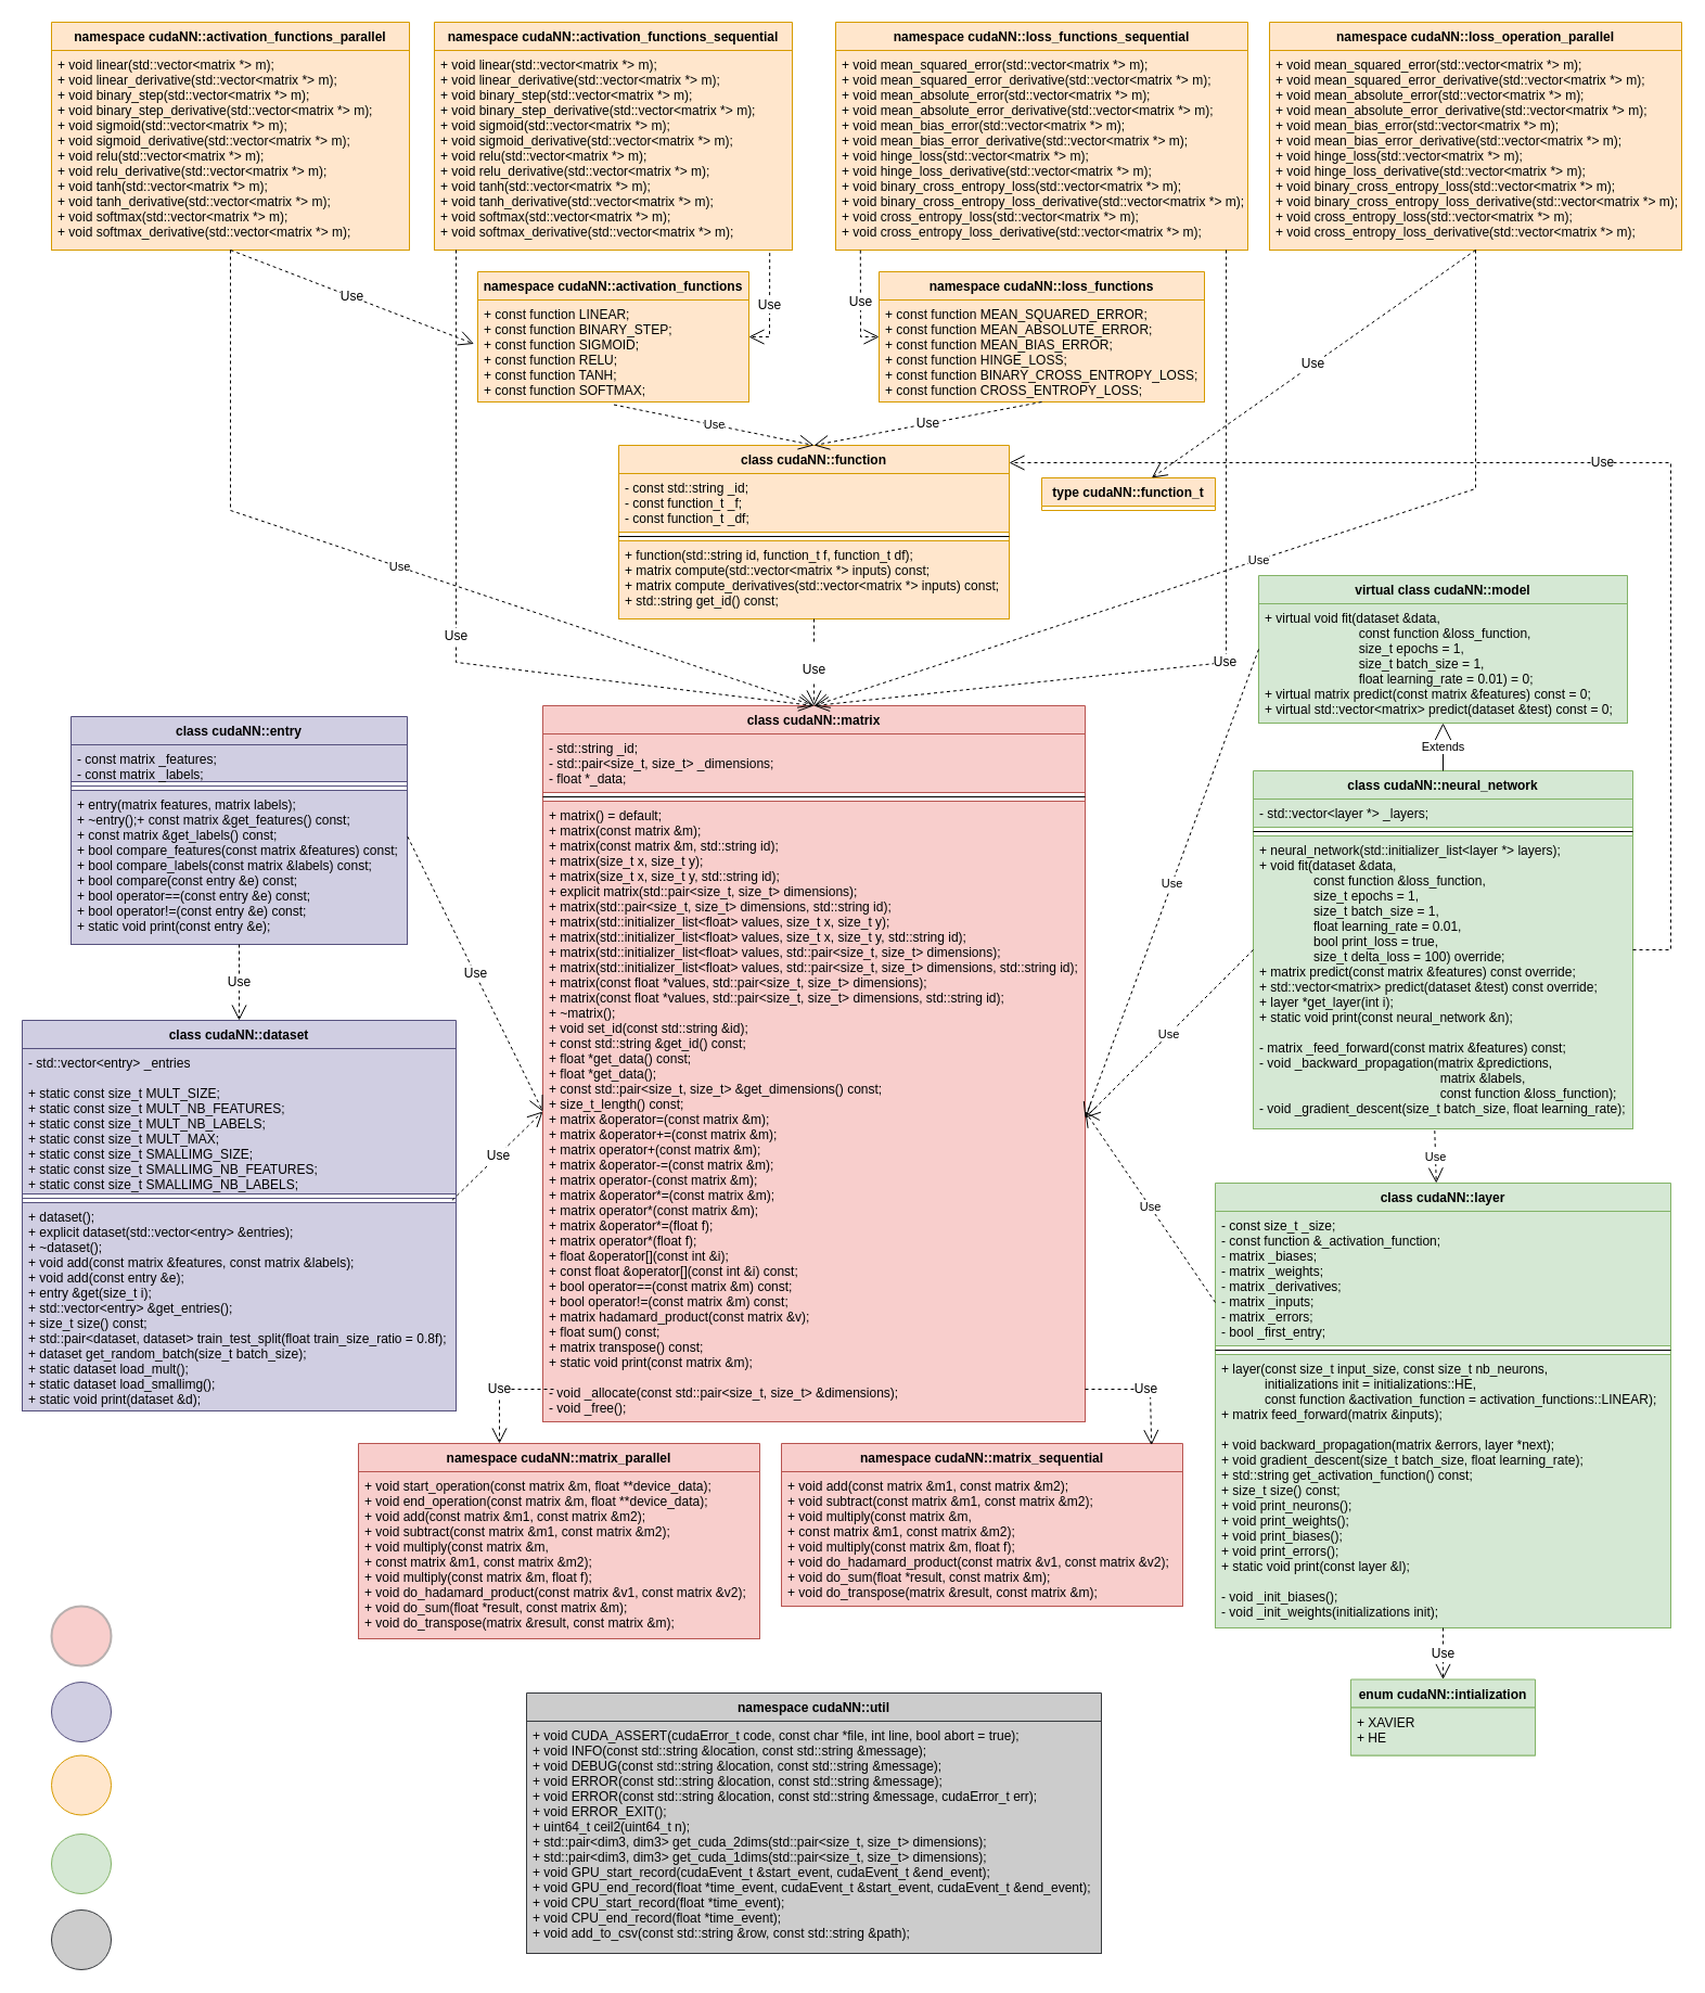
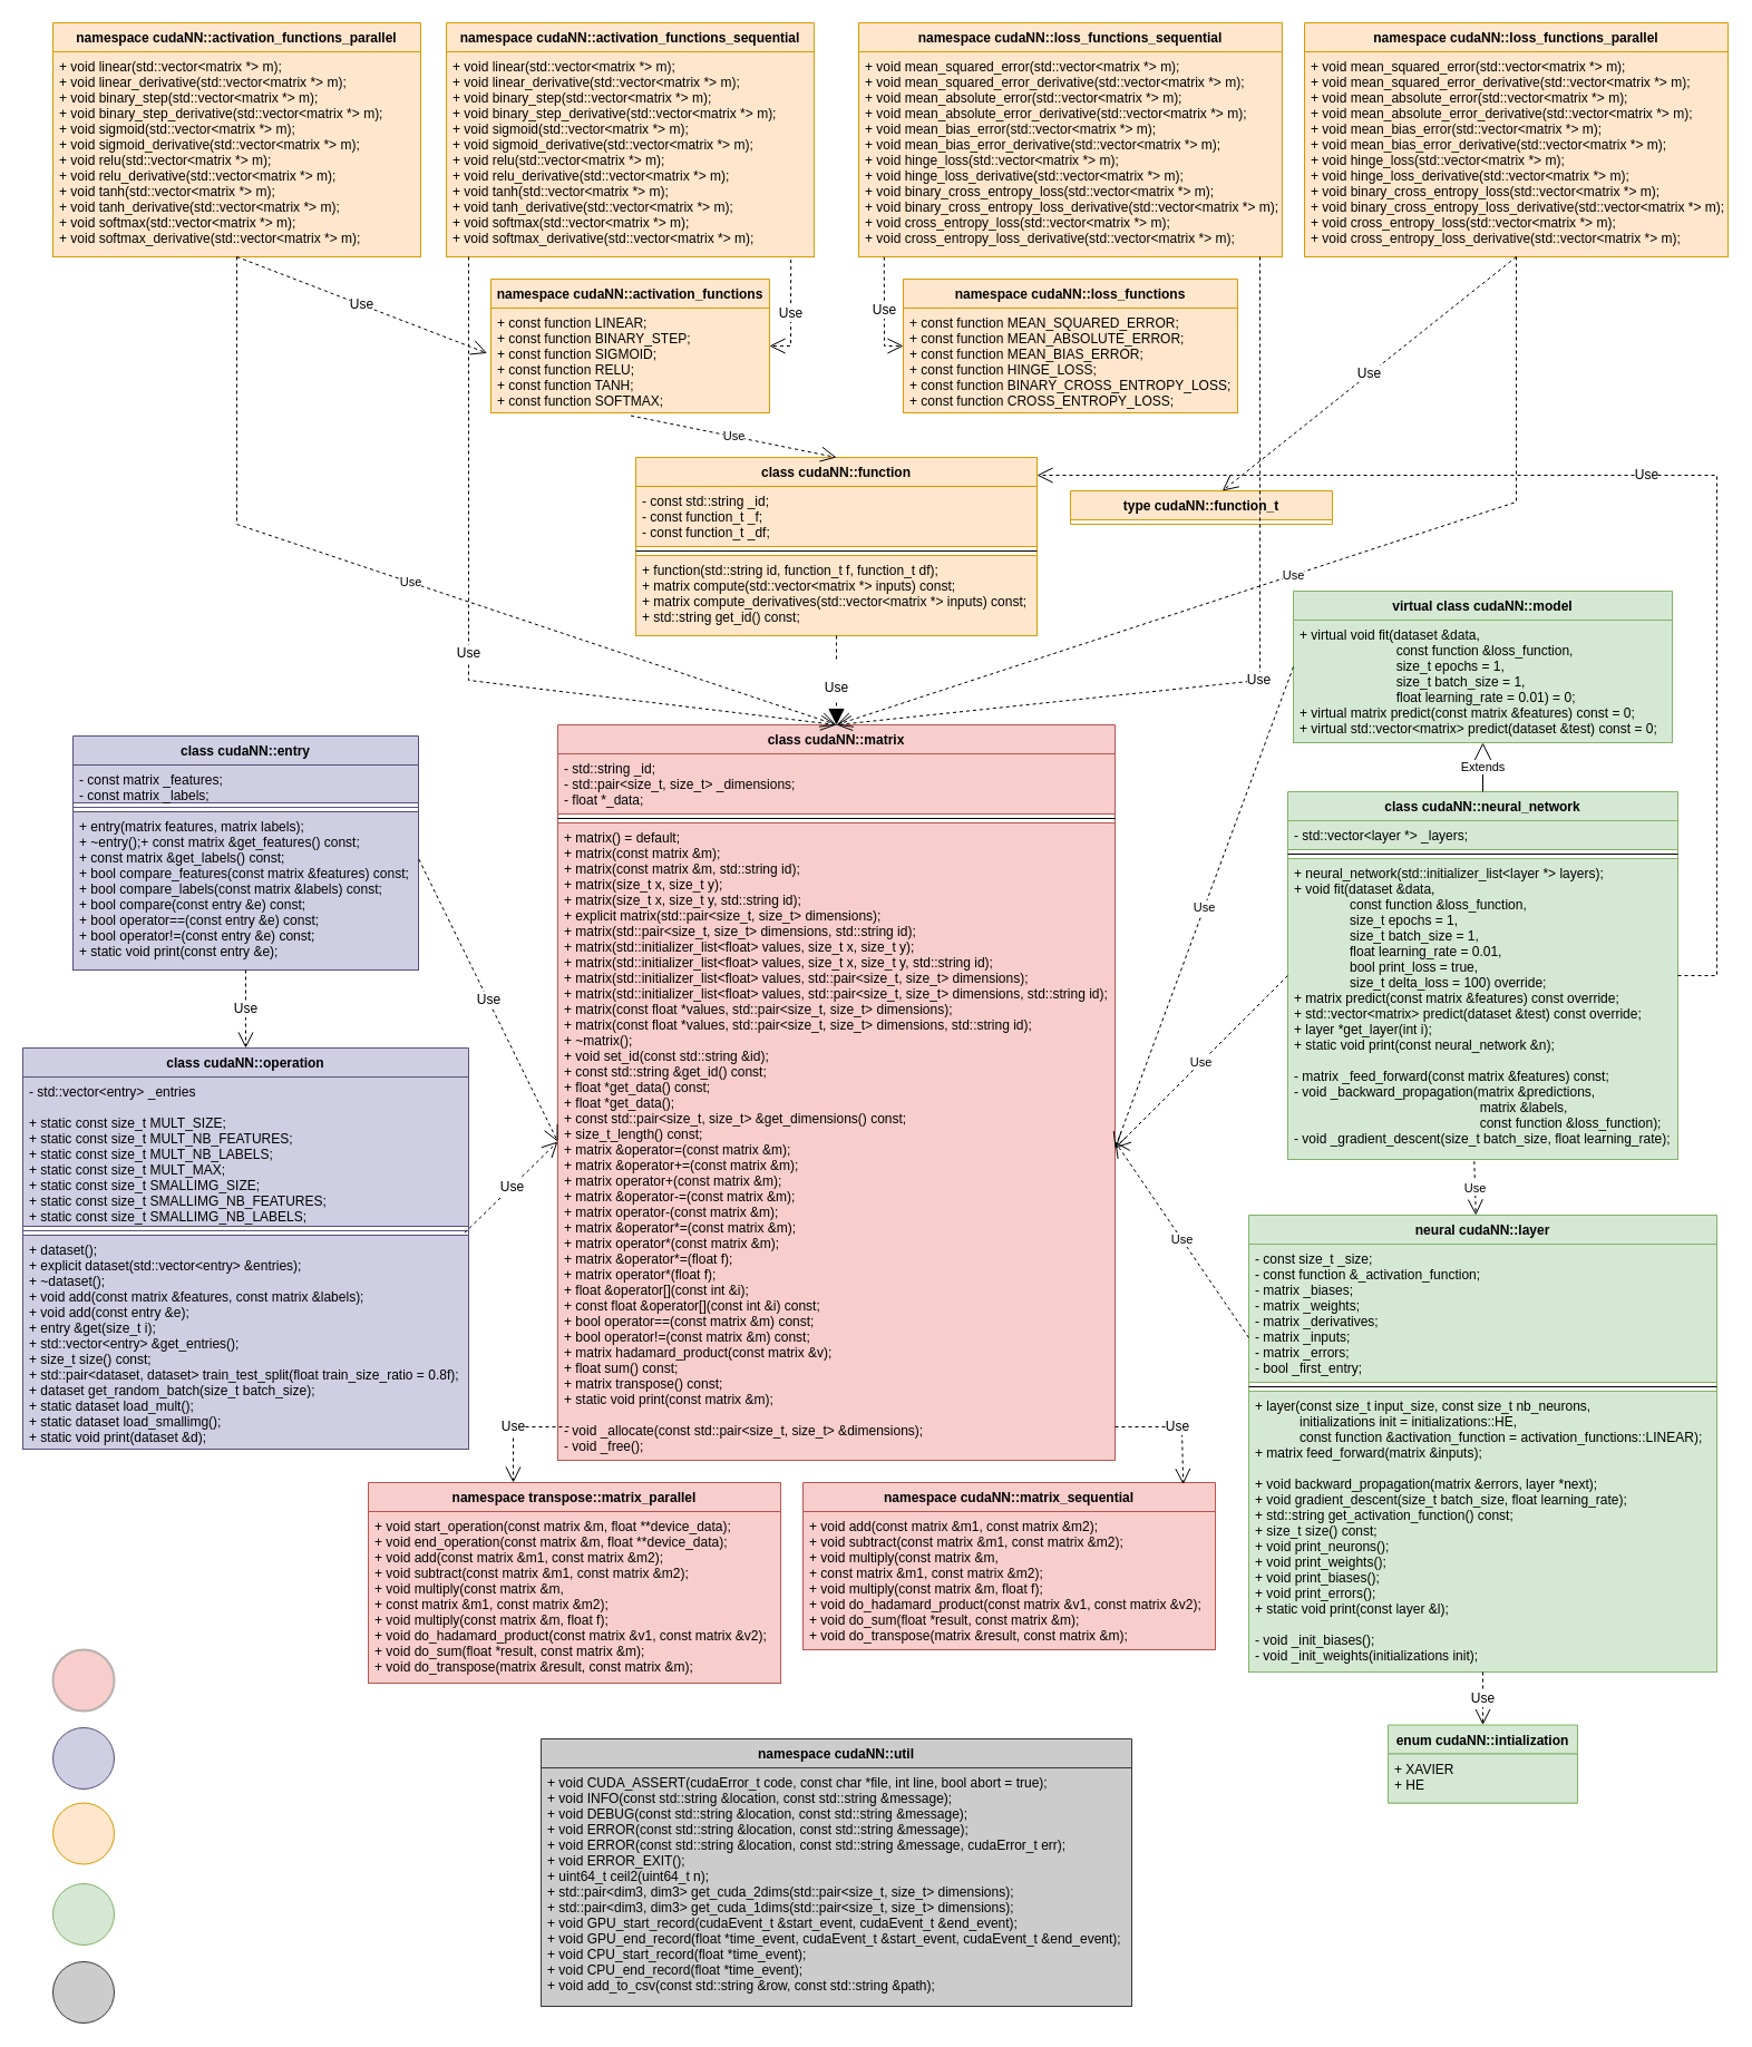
- <mxCell id="27" value="namespace cudaNN::loss_operation_parallel" style="swimlane;fontStyle=1;align=center;verticalAlign=top;childLayout=stackLayout;horizontal=1;startSize=26;horizontalStack=0;resizeParent=1;resizeParentMax=0;resizeLast=0;collapsible=1;marginBottom=0;fillColor=#ffe6cc;strokeColor=#d79b00;" parent="1" vertex="1"><mxGeometry x="1170" y="20" width="380" height="210" as="geometry" /></mxCell>
+ <mxCell id="27" value="namespace cudaNN::loss_functions_parallel" style="swimlane;fontStyle=1;align=center;verticalAlign=top;childLayout=stackLayout;horizontal=1;startSize=26;horizontalStack=0;resizeParent=1;resizeParentMax=0;resizeLast=0;collapsible=1;marginBottom=0;fillColor=#ffe6cc;strokeColor=#d79b00;" parent="1" vertex="1"><mxGeometry x="1170" y="20" width="380" height="210" as="geometry" /></mxCell>
- <mxCell id="61" value="Use" style="endArrow=open;endSize=12;dashed=1;html=1;rounded=0;fontSize=12;fontColor=#000000;exitX=0.5;exitY=1;exitDx=0;exitDy=0;entryX=0.5;entryY=0;entryDx=0;entryDy=0;" parent="1" source="23" target="18" edge="1"><mxGeometry width="160" relative="1" as="geometry"><mxPoint x="1010" y="410" as="sourcePoint" /><mxPoint x="1170" y="410" as="targetPoint" /></mxGeometry></mxCell>
- <mxCell id="22" value="type cudaNN::function_t" style="swimlane;fontStyle=1;align=center;verticalAlign=top;childLayout=stackLayout;horizontal=1;startSize=26;horizontalStack=0;resizeParent=1;resizeParentMax=0;resizeLast=0;collapsible=1;marginBottom=0;fillColor=#ffe6cc;strokeColor=#d79b00;" parent="1" vertex="1"><mxGeometry x="960" y="440" width="160" height="30" as="geometry" /></mxCell>
+ <mxCell id="22" value="type cudaNN::function_t" style="swimlane;fontStyle=1;align=center;verticalAlign=top;childLayout=stackLayout;horizontal=1;startSize=26;horizontalStack=0;resizeParent=1;resizeParentMax=0;resizeLast=0;collapsible=1;marginBottom=0;fillColor=#ffe6cc;strokeColor=#d79b00;" parent="1" vertex="1"><mxGeometry x="960" y="440" width="235" height="30" as="geometry" /></mxCell>
- <mxCell id="60" value="&lt;font style=&quot;font-size: 12px&quot;&gt;Use&lt;/font&gt;" style="endArrow=open;endSize=12;dashed=1;html=1;rounded=0;fontSize=30;fontColor=#000000;exitX=0.5;exitY=1;exitDx=0;exitDy=0;" parent="1" source="18" target="2" edge="1"><mxGeometry width="160" relative="1" as="geometry"><mxPoint x="690" y="660" as="sourcePoint" /><mxPoint x="850" y="660" as="targetPoint" /></mxGeometry></mxCell>
+ <mxCell id="60" value="&lt;font style=&quot;font-size: 12px&quot;&gt;Use&lt;/font&gt;" style="endArrow=block;endSize=12;dashed=1;html=1;rounded=0;fontSize=30;fontColor=#000000;exitX=0.5;exitY=1;exitDx=0;exitDy=0;" parent="1" source="18" target="2" edge="1"><mxGeometry width="160" relative="1" as="geometry"><mxPoint x="690" y="660" as="sourcePoint" /><mxPoint x="850" y="660" as="targetPoint" /></mxGeometry></mxCell>
- <mxCell id="10" value="class cudaNN::dataset" style="swimlane;fontStyle=1;align=center;verticalAlign=top;childLayout=stackLayout;horizontal=1;startSize=26;horizontalStack=0;resizeParent=1;resizeParentMax=0;resizeLast=0;collapsible=1;marginBottom=0;fillColor=#d0cee2;strokeColor=#56517e;" parent="1" vertex="1"><mxGeometry x="20" y="940" width="400" height="360" as="geometry" /></mxCell>
+ <mxCell id="10" value="class cudaNN::operation" style="swimlane;fontStyle=1;align=center;verticalAlign=top;childLayout=stackLayout;horizontal=1;startSize=26;horizontalStack=0;resizeParent=1;resizeParentMax=0;resizeLast=0;collapsible=1;marginBottom=0;fillColor=#d0cee2;strokeColor=#56517e;" parent="1" vertex="1"><mxGeometry x="20" y="940" width="400" height="360" as="geometry" /></mxCell>
- <mxCell id="43" value="class cudaNN::layer" style="swimlane;fontStyle=1;align=center;verticalAlign=top;childLayout=stackLayout;horizontal=1;startSize=26;horizontalStack=0;resizeParent=1;resizeParentMax=0;resizeLast=0;collapsible=1;marginBottom=0;fillColor=#d5e8d4;strokeColor=#82b366;" parent="1" vertex="1"><mxGeometry x="1120" y="1090" width="420" height="410" as="geometry" /></mxCell>
+ <mxCell id="43" value="neural cudaNN::layer" style="swimlane;fontStyle=1;align=center;verticalAlign=top;childLayout=stackLayout;horizontal=1;startSize=26;horizontalStack=0;resizeParent=1;resizeParentMax=0;resizeLast=0;collapsible=1;marginBottom=0;fillColor=#d5e8d4;strokeColor=#82b366;" parent="1" vertex="1"><mxGeometry x="1120" y="1090" width="420" height="410" as="geometry" /></mxCell>
- <mxCell id="14" value="namespace cudaNN::matrix_parallel" style="swimlane;fontStyle=1;align=center;verticalAlign=top;childLayout=stackLayout;horizontal=1;startSize=26;horizontalStack=0;resizeParent=1;resizeParentMax=0;resizeLast=0;collapsible=1;marginBottom=0;fillColor=#f8cecc;strokeColor=#b85450;" parent="1" vertex="1"><mxGeometry x="330" y="1330" width="370" height="180" as="geometry" /></mxCell>
+ <mxCell id="14" value="namespace transpose::matrix_parallel" style="swimlane;fontStyle=1;align=center;verticalAlign=top;childLayout=stackLayout;horizontal=1;startSize=26;horizontalStack=0;resizeParent=1;resizeParentMax=0;resizeLast=0;collapsible=1;marginBottom=0;fillColor=#f8cecc;strokeColor=#b85450;" parent="1" vertex="1"><mxGeometry x="330" y="1330" width="370" height="180" as="geometry" /></mxCell>
